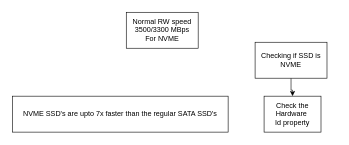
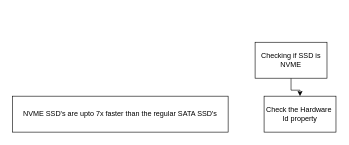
- <mxCell id="2" value="Normal RW speed&lt;div&gt;3500/3300 MBps&lt;/div&gt;&lt;div&gt;For NVME&lt;/div&gt;" style="rounded=0;whiteSpace=wrap;html=1;" vertex="1" parent="1"><mxGeometry x="210" y="20" width="120" height="60" as="geometry" /></mxCell>
- <mxCell id="6" value="Check the Hardware&amp;nbsp;&lt;div&gt;Id property&lt;/div&gt;" style="whiteSpace=wrap;html=1;rounded=0;" vertex="1" parent="1"><mxGeometry x="440" y="160" width="95" height="60" as="geometry" /></mxCell>
+ <mxCell id="6" value="Check the Hardware&amp;nbsp;&lt;div&gt;Id property&lt;/div&gt;" style="whiteSpace=wrap;html=1;rounded=0;" vertex="1" parent="1"><mxGeometry x="440" y="160" width="120" height="60" as="geometry" /></mxCell>
